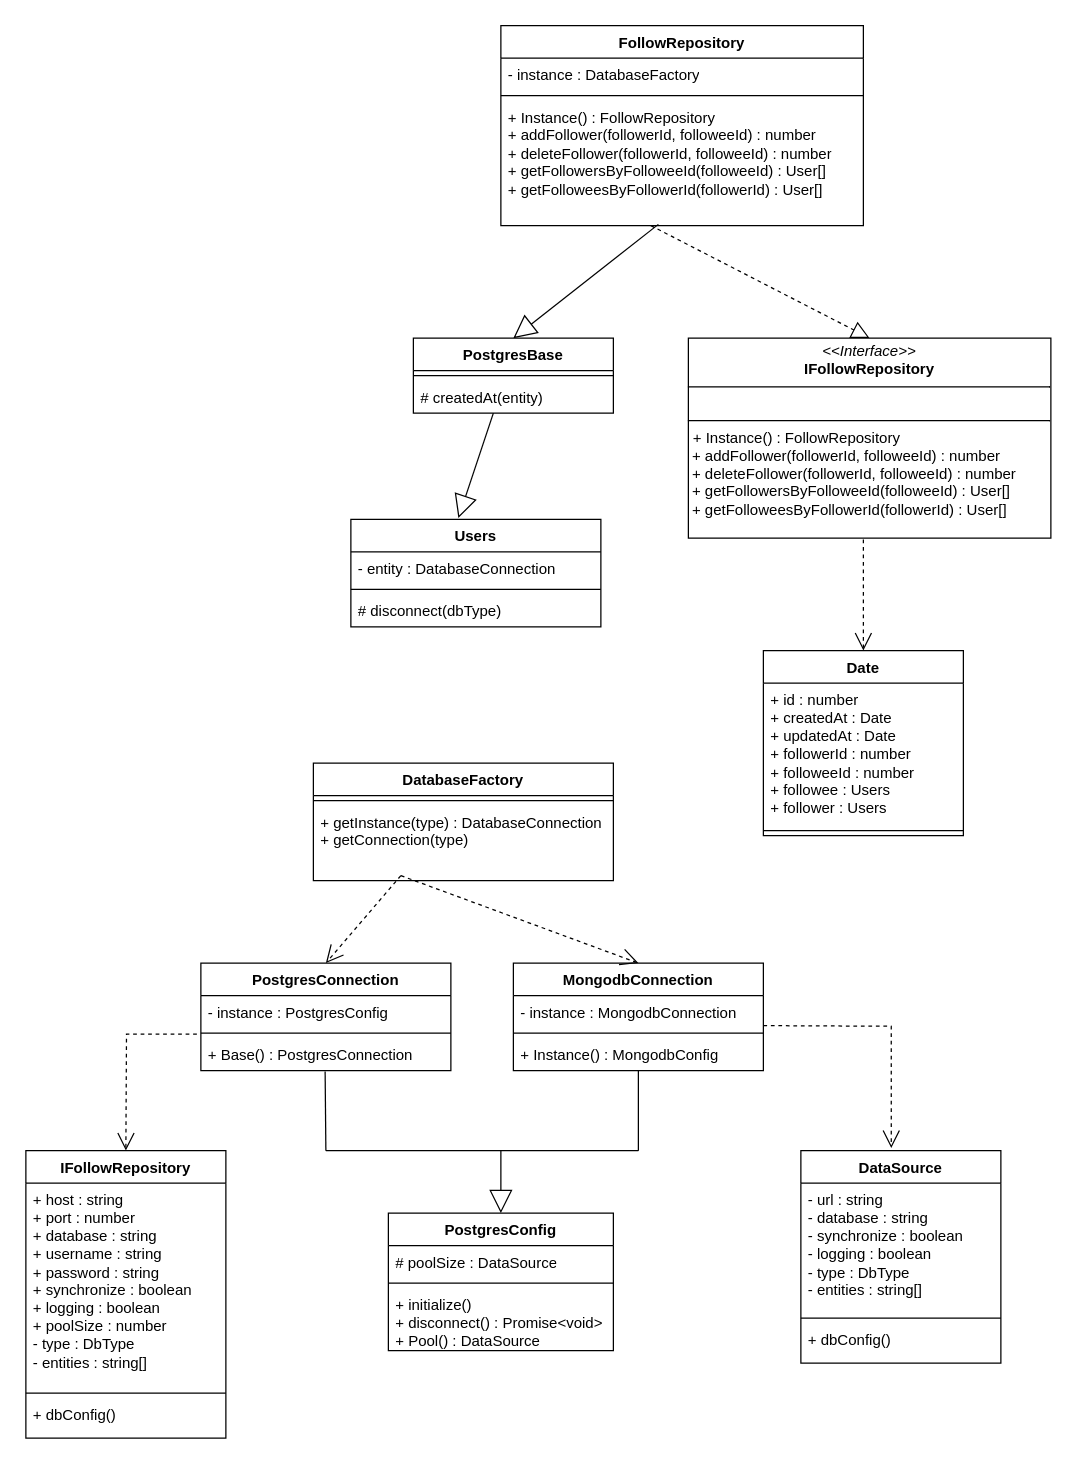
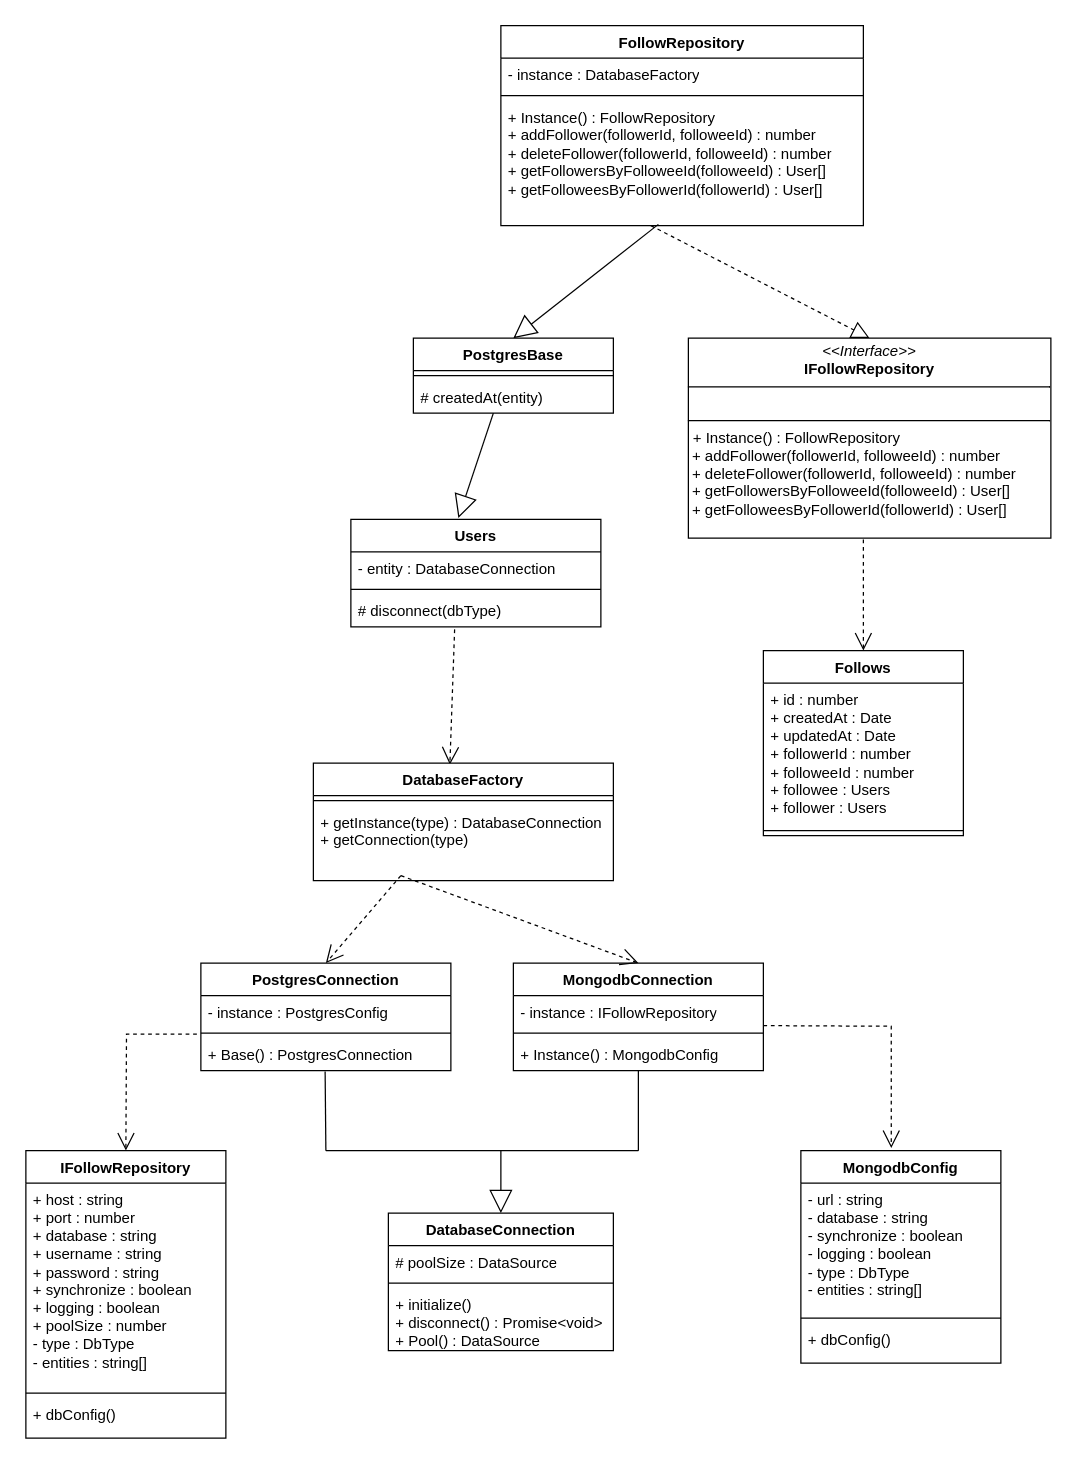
- <mxCell id="49" value="Date" style="swimlane;fontStyle=1;align=center;verticalAlign=top;childLayout=stackLayout;horizontal=1;startSize=26;horizontalStack=0;resizeParent=1;resizeParentMax=0;resizeLast=0;collapsible=1;marginBottom=0;whiteSpace=wrap;html=1;" vertex="1" parent="1"><mxGeometry x="610" y="520" width="160" height="148" as="geometry" /></mxCell>
+ <mxCell id="49" value="Follows" style="swimlane;fontStyle=1;align=center;verticalAlign=top;childLayout=stackLayout;horizontal=1;startSize=26;horizontalStack=0;resizeParent=1;resizeParentMax=0;resizeLast=0;collapsible=1;marginBottom=0;whiteSpace=wrap;html=1;" vertex="1" parent="1"><mxGeometry x="610" y="520" width="160" height="148" as="geometry" /></mxCell>
+ <mxCell id="15" value="" style="endArrow=open;endSize=12;dashed=1;html=1;rounded=0;exitX=0.415;exitY=1.077;exitDx=0;exitDy=0;exitPerimeter=0;entryX=0.455;entryY=0.013;entryDx=0;entryDy=0;entryPerimeter=0;" parent="1" source="14" target="16" edge="1"><mxGeometry width="160" relative="1" as="geometry"><mxPoint x="310" y="560" as="sourcePoint" /><mxPoint x="470" y="560" as="targetPoint" /></mxGeometry></mxCell>
- <mxCell id="24" value="- instance :&amp;nbsp;MongodbConnection" style="text;strokeColor=none;fillColor=none;align=left;verticalAlign=top;spacingLeft=4;spacingRight=4;overflow=hidden;rotatable=0;points=[[0,0.5],[1,0.5]];portConstraint=eastwest;whiteSpace=wrap;html=1;" parent="23" vertex="1"><mxGeometry y="26" width="200" height="26" as="geometry" /></mxCell>
+ <mxCell id="24" value="- instance :&amp;nbsp;IFollowRepository" style="text;strokeColor=none;fillColor=none;align=left;verticalAlign=top;spacingLeft=4;spacingRight=4;overflow=hidden;rotatable=0;points=[[0,0.5],[1,0.5]];portConstraint=eastwest;whiteSpace=wrap;html=1;" parent="23" vertex="1"><mxGeometry y="26" width="200" height="26" as="geometry" /></mxCell>
- <mxCell id="43" value="DataSource" style="swimlane;fontStyle=1;align=center;verticalAlign=top;childLayout=stackLayout;horizontal=1;startSize=26;horizontalStack=0;resizeParent=1;resizeParentMax=0;resizeLast=0;collapsible=1;marginBottom=0;whiteSpace=wrap;html=1;" vertex="1" parent="1"><mxGeometry x="640" y="920" width="160" height="170" as="geometry" /></mxCell>
+ <mxCell id="43" value="MongodbConfig" style="swimlane;fontStyle=1;align=center;verticalAlign=top;childLayout=stackLayout;horizontal=1;startSize=26;horizontalStack=0;resizeParent=1;resizeParentMax=0;resizeLast=0;collapsible=1;marginBottom=0;whiteSpace=wrap;html=1;" vertex="1" parent="1"><mxGeometry x="640" y="920" width="160" height="170" as="geometry" /></mxCell>
- <mxCell id="29" value="PostgresConfig" style="swimlane;fontStyle=1;align=center;verticalAlign=top;childLayout=stackLayout;horizontal=1;startSize=26;horizontalStack=0;resizeParent=1;resizeParentMax=0;resizeLast=0;collapsible=1;marginBottom=0;whiteSpace=wrap;html=1;" parent="1" vertex="1"><mxGeometry x="310" y="970" width="180" height="110" as="geometry" /></mxCell>
+ <mxCell id="29" value="DatabaseConnection" style="swimlane;fontStyle=1;align=center;verticalAlign=top;childLayout=stackLayout;horizontal=1;startSize=26;horizontalStack=0;resizeParent=1;resizeParentMax=0;resizeLast=0;collapsible=1;marginBottom=0;whiteSpace=wrap;html=1;" parent="1" vertex="1"><mxGeometry x="310" y="970" width="180" height="110" as="geometry" /></mxCell>
